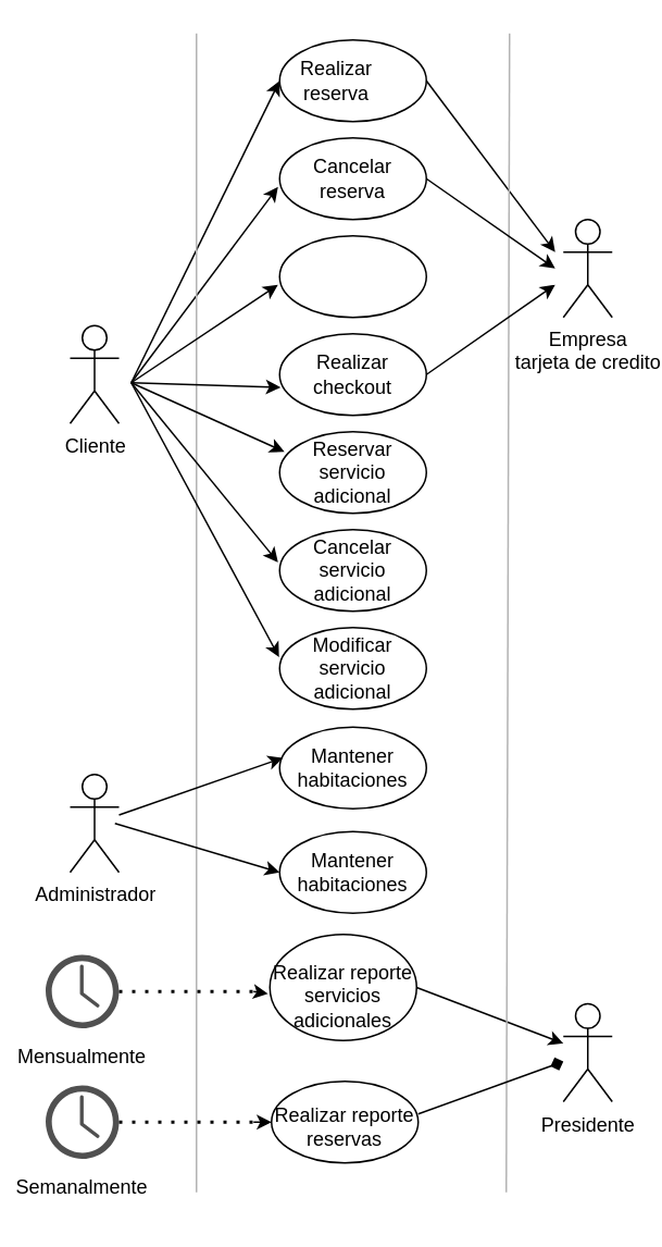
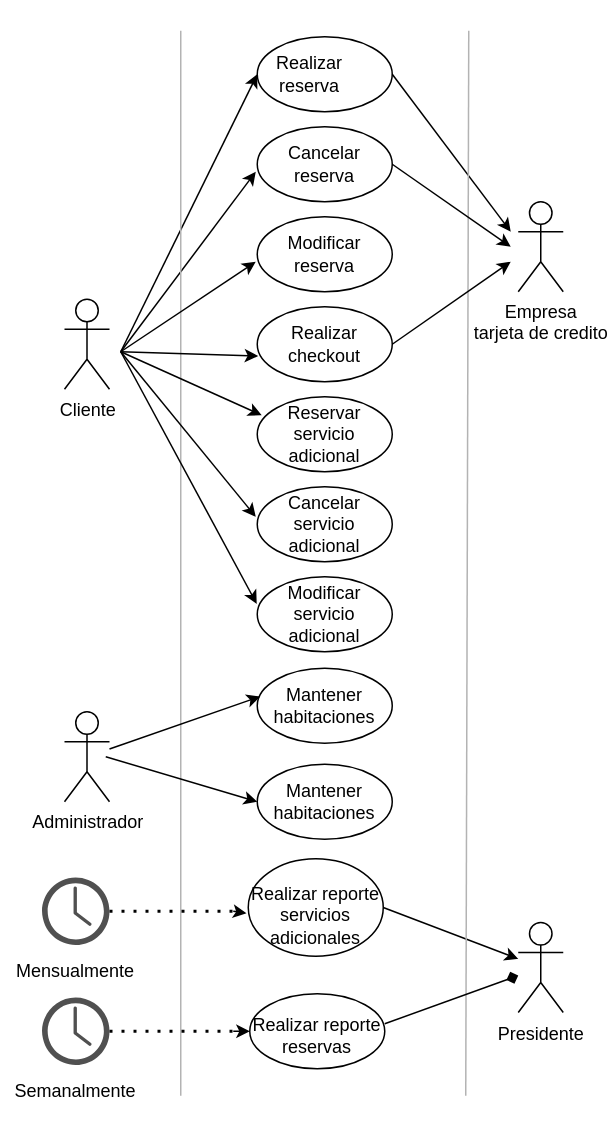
+ <mxCell id="29" value="Modificar reserva" style="text;html=1;strokeColor=none;fillColor=none;align=center;verticalAlign=middle;whiteSpace=wrap;rounded=0;" parent="1" vertex="1"><mxGeometry x="186" y="154" width="60" height="30" as="geometry" /></mxCell>
